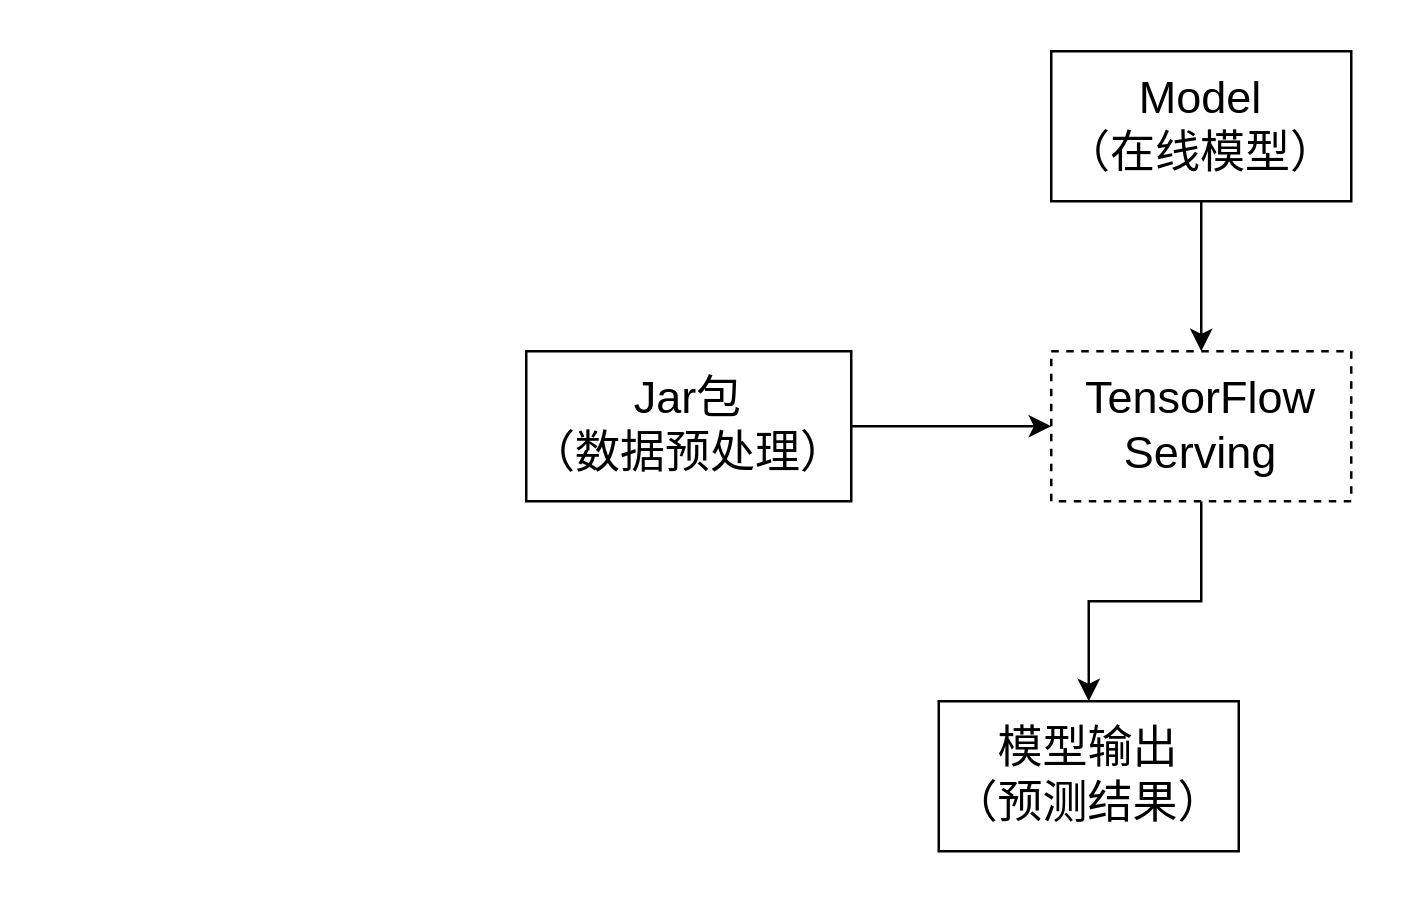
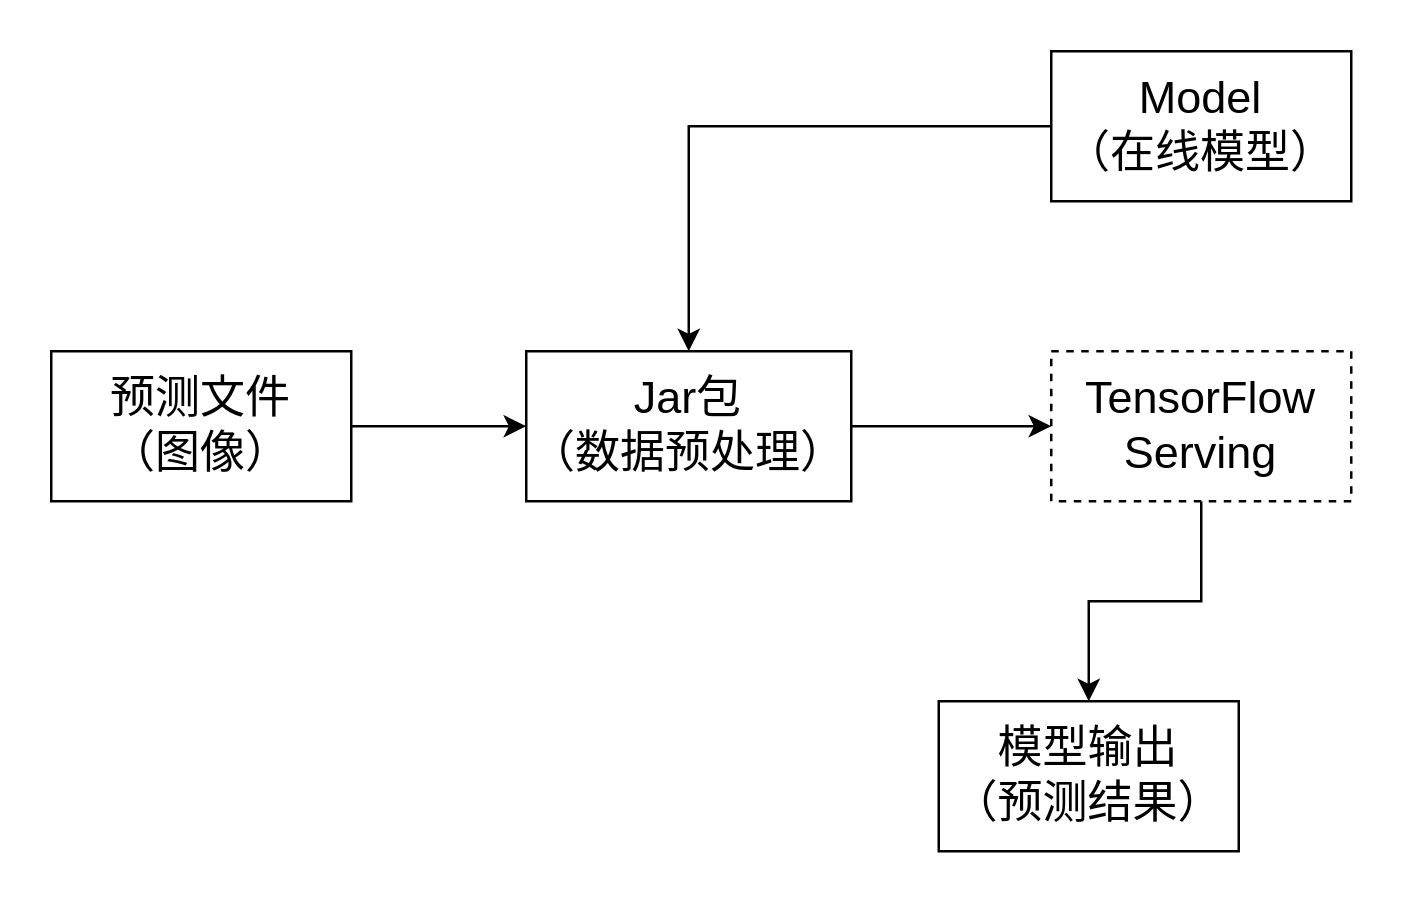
- <mxCell id="9" value="" style="edgeStyle=orthogonalEdgeStyle;rounded=0;orthogonalLoop=1;jettySize=auto;html=1;" edge="1" parent="1" source="10" target="7"><mxGeometry relative="1" as="geometry" /></mxCell>
+ <mxCell id="9" value="" style="edgeStyle=orthogonalEdgeStyle;rounded=0;orthogonalLoop=1;jettySize=auto;html=1;" edge="1" parent="1" source="10" target="5"><mxGeometry relative="1" as="geometry" /></mxCell>
+ <mxCell id="3" value="&lt;font style=&quot;font-size: 18px&quot;&gt;预测文件&lt;br&gt;（图像）&lt;/font&gt;" style="rounded=0;whiteSpace=wrap;html=1;" vertex="1" parent="1"><mxGeometry x="20" y="140" width="120" height="60" as="geometry" /></mxCell>
+ <mxCell id="2" value="" style="edgeStyle=orthogonalEdgeStyle;rounded=0;orthogonalLoop=1;jettySize=auto;html=1;" edge="1" parent="1" source="3" target="5"><mxGeometry relative="1" as="geometry" /></mxCell>
